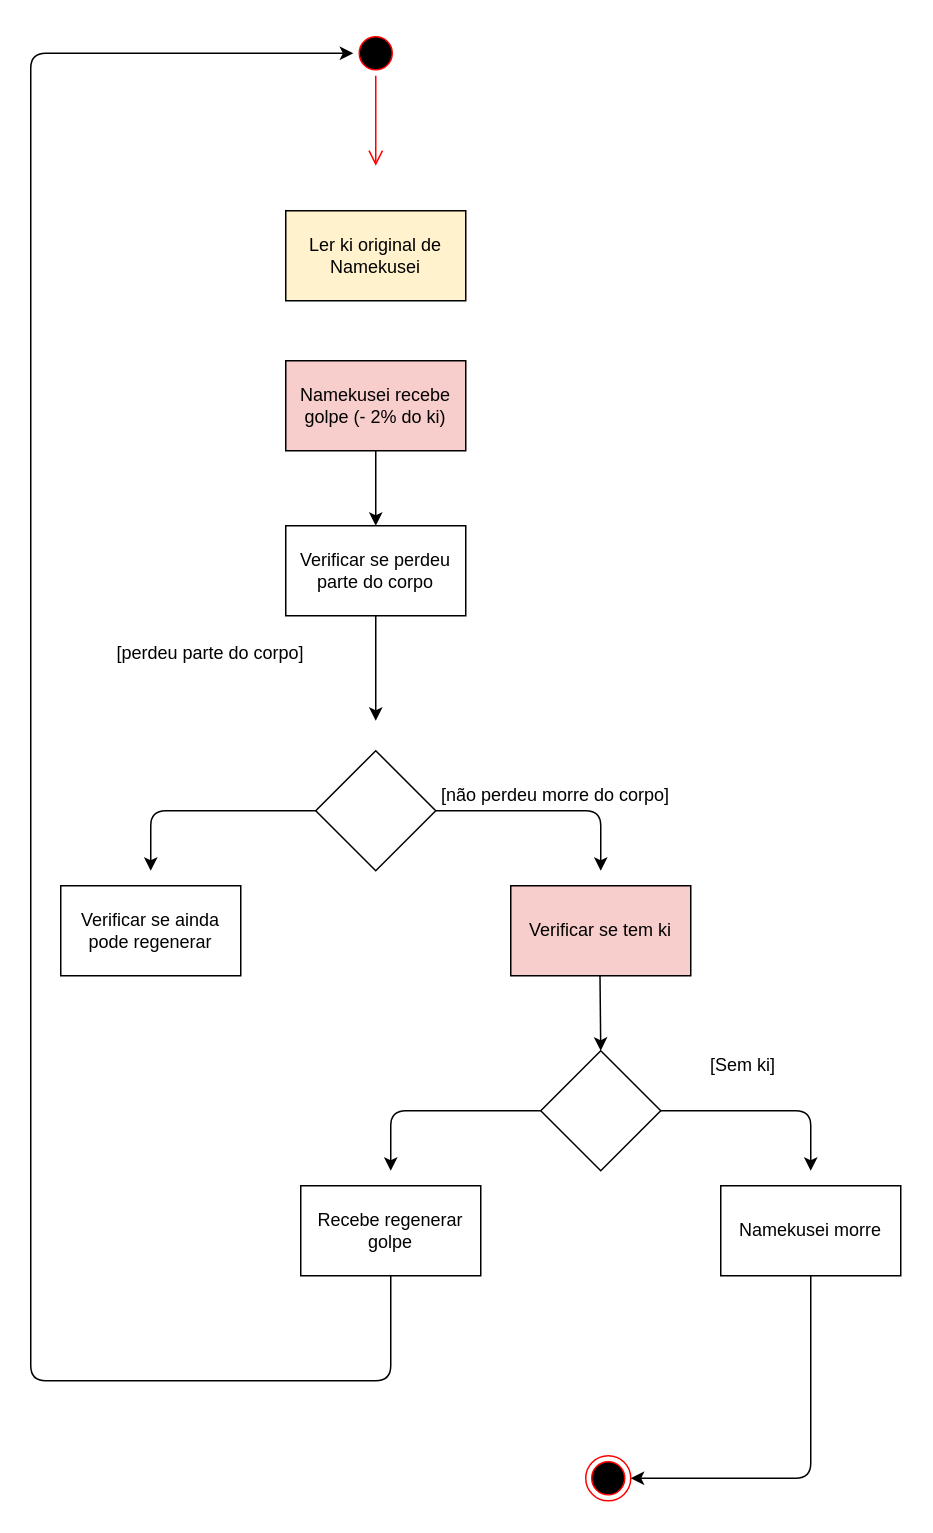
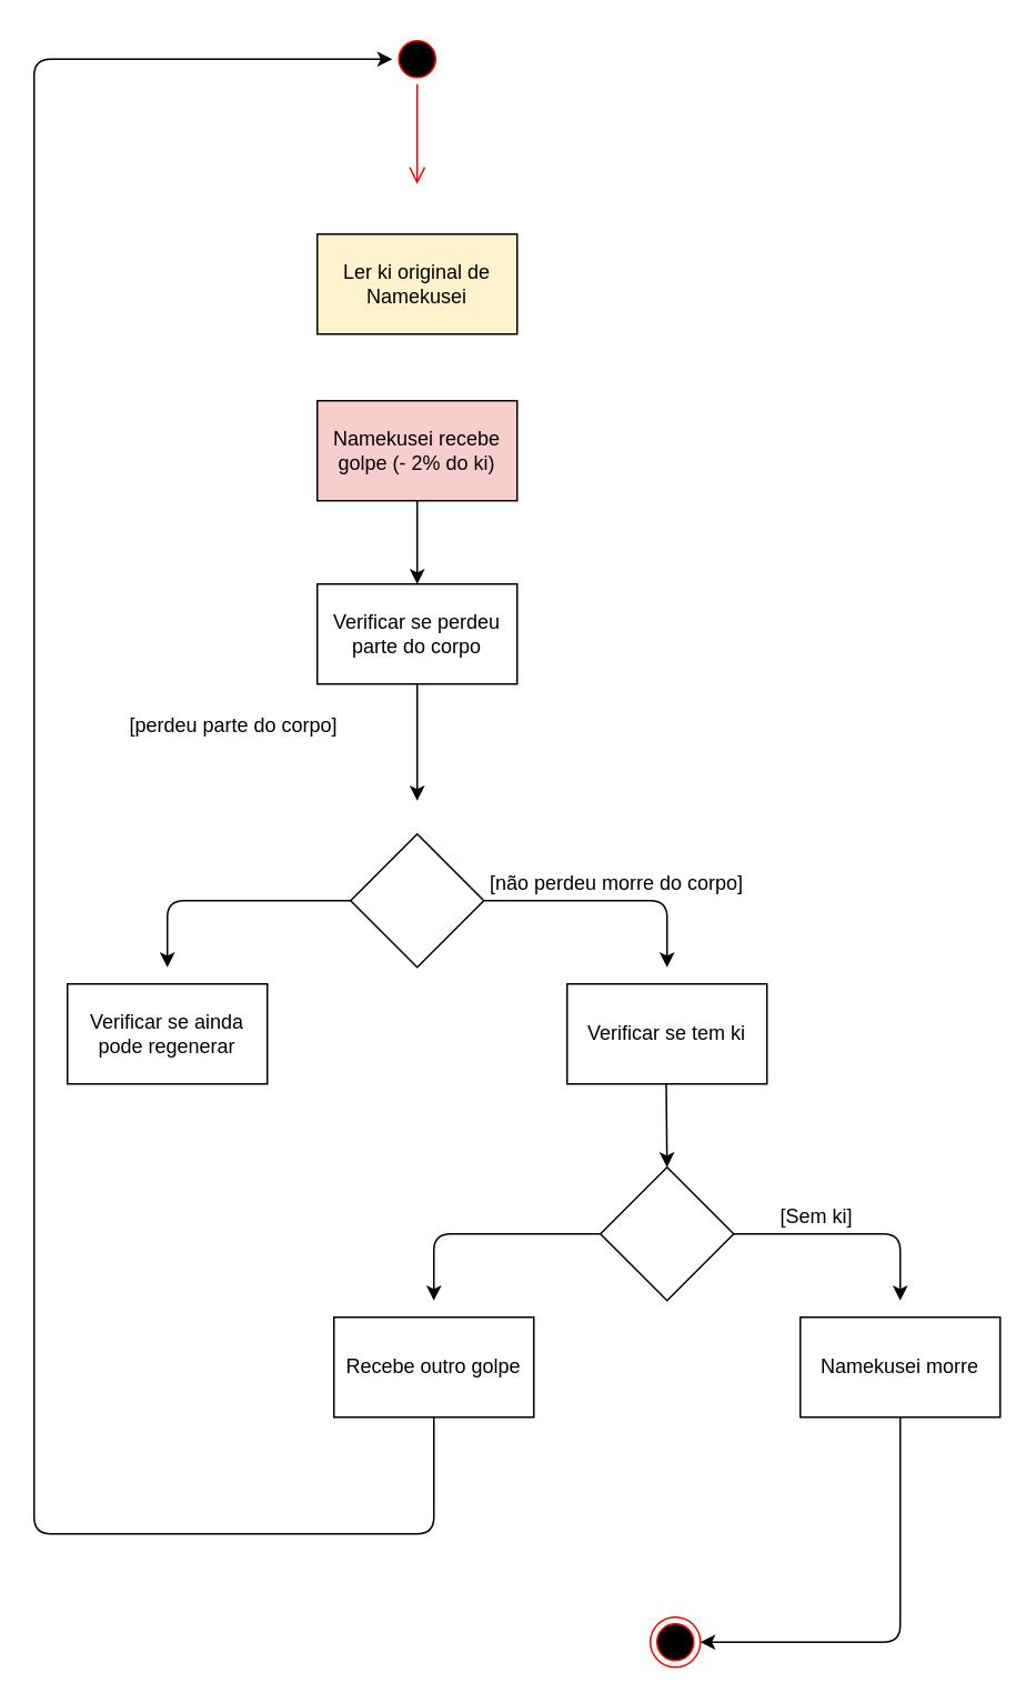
- <mxCell id="15" value="Verificar se tem ki" style="rounded=0;whiteSpace=wrap;html=1;fillColor=#f8cecc;" parent="1" vertex="1"><mxGeometry x="340" y="590" width="120" height="60" as="geometry" /></mxCell>
+ <mxCell id="15" value="Verificar se tem ki" style="rounded=0;whiteSpace=wrap;html=1;" parent="1" vertex="1"><mxGeometry x="340" y="590" width="120" height="60" as="geometry" /></mxCell>
- <mxCell id="21" value="[Sem ki]" style="text;html=1;strokeColor=none;fillColor=none;align=center;verticalAlign=middle;whiteSpace=wrap;rounded=0;" parent="1" vertex="1"><mxGeometry x="465" y="700" width="60" height="20" as="geometry" /></mxCell>
+ <mxCell id="21" value="[Sem ki]" style="text;html=1;strokeColor=none;fillColor=none;align=center;verticalAlign=middle;whiteSpace=wrap;rounded=0;" parent="1" vertex="1"><mxGeometry x="460" y="720" width="60" height="20" as="geometry" /></mxCell>
- <mxCell id="20" value="Recebe regenerar golpe" style="rounded=0;whiteSpace=wrap;html=1;" parent="1" vertex="1"><mxGeometry x="200" y="790" width="120" height="60" as="geometry" /></mxCell>
+ <mxCell id="20" value="Recebe outro golpe" style="rounded=0;whiteSpace=wrap;html=1;" parent="1" vertex="1"><mxGeometry x="200" y="790" width="120" height="60" as="geometry" /></mxCell>
